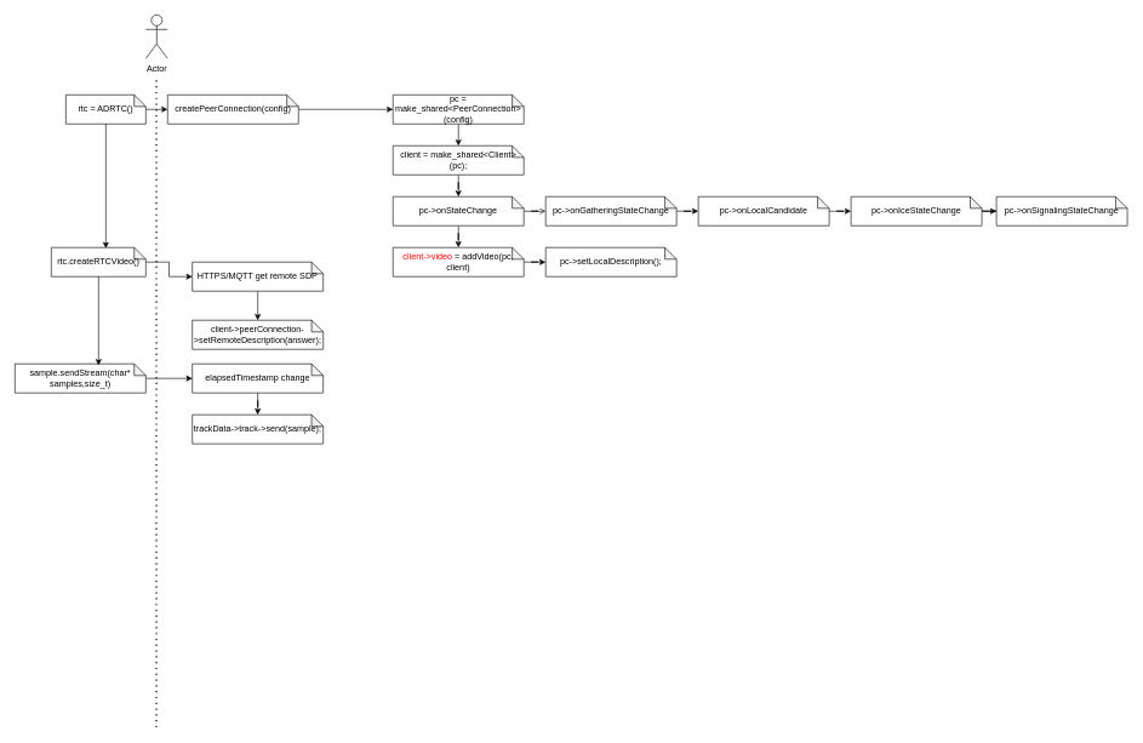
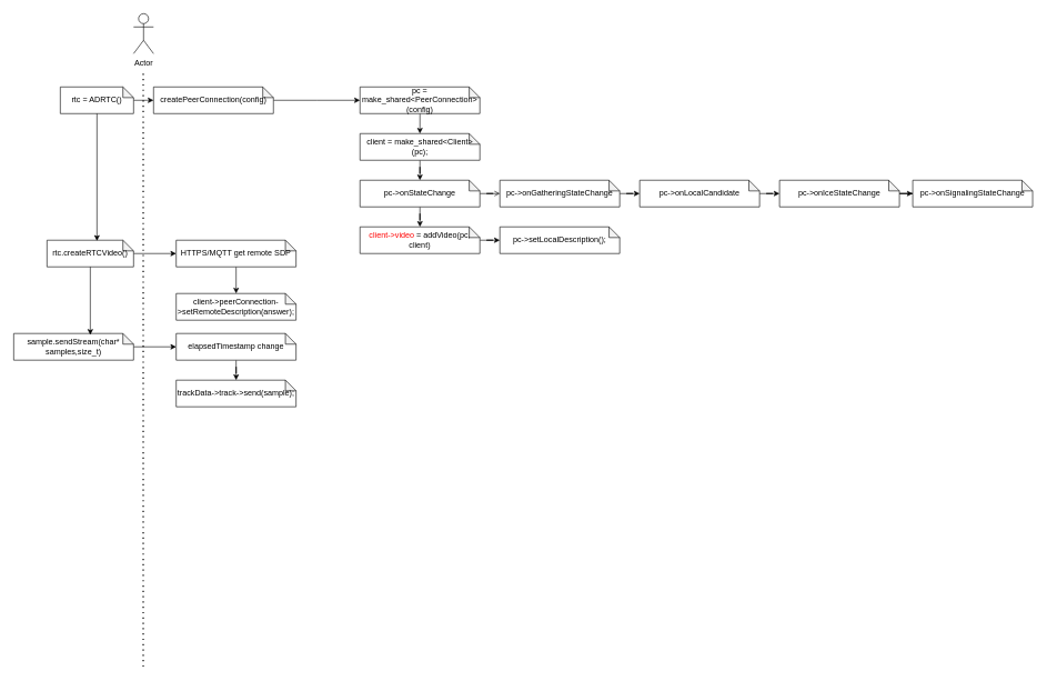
- <mxCell id="7" value="rtc.createRTCVideo()" style="shape=note;whiteSpace=wrap;html=1;backgroundOutline=1;darkOpacity=0.05;size=16;" vertex="1" parent="1"><mxGeometry x="70" y="340" width="130" height="40" as="geometry" /></mxCell>
+ <mxCell id="7" value="rtc.createRTCVideo()" style="shape=note;whiteSpace=wrap;html=1;backgroundOutline=1;darkOpacity=0.05;size=16;" vertex="1" parent="1"><mxGeometry x="70" y="360" width="130" height="40" as="geometry" /></mxCell>
